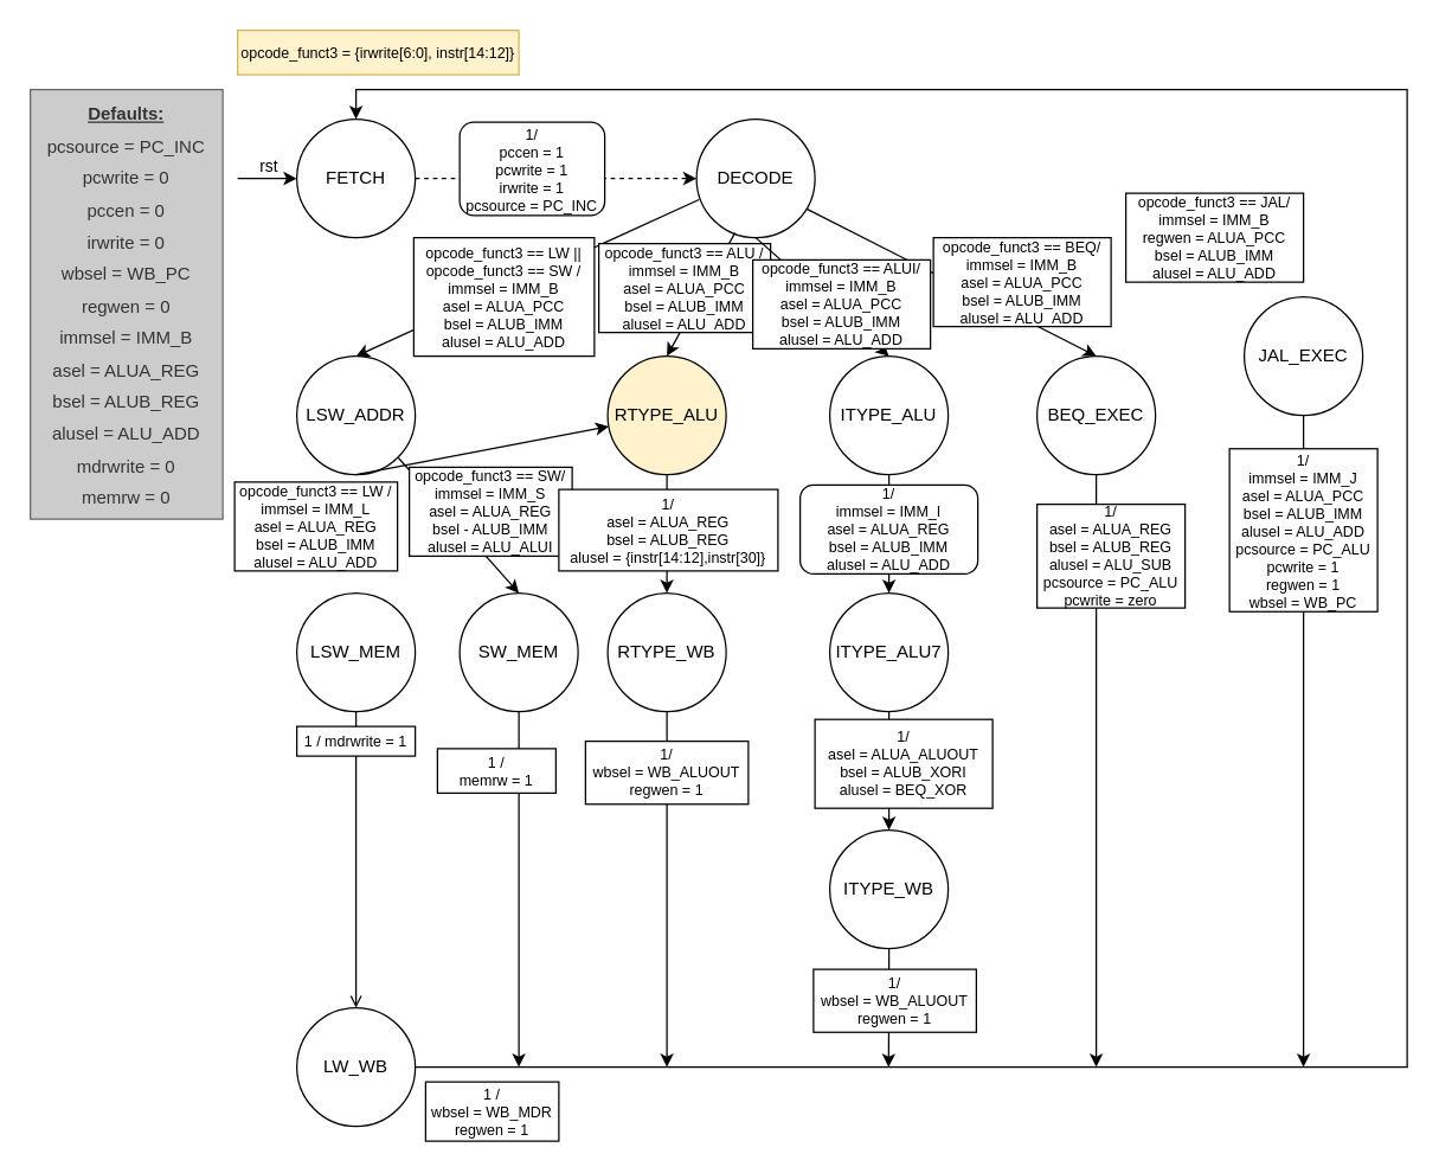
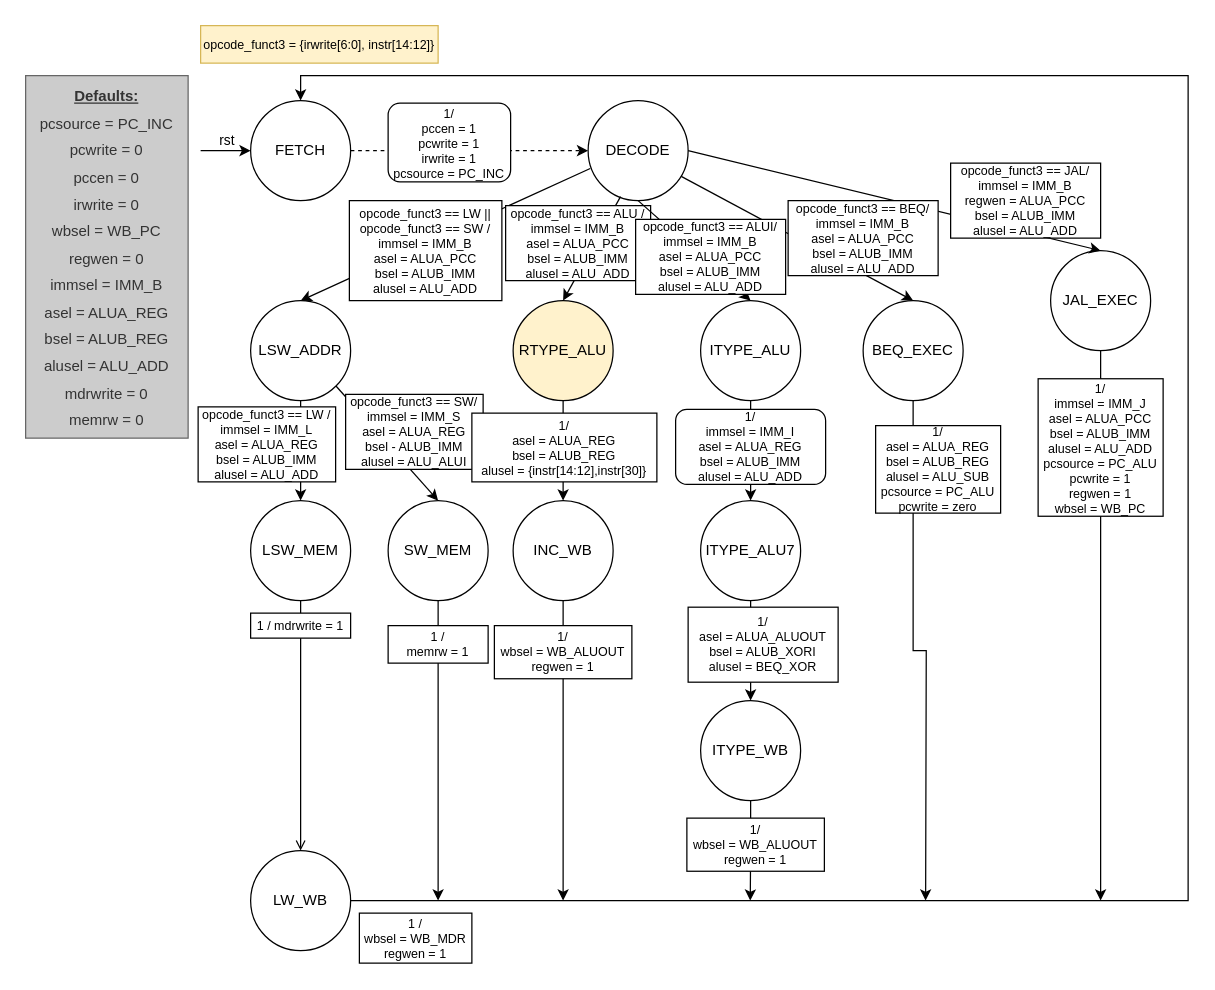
+ <mxCell id="23" value="" style="endArrow=classic;html=1;rounded=0;exitX=1;exitY=0.5;exitDx=0;exitDy=0;entryX=0.5;entryY=0;entryDx=0;entryDy=0;" edge="1" parent="1" source="5" target="11"><mxGeometry width="50" height="50" relative="1" as="geometry"><mxPoint x="670" y="130" as="sourcePoint" /><mxPoint x="720" y="80" as="targetPoint" /></mxGeometry></mxCell>
- <mxCell id="9" value="BEQ_EXEC" style="ellipse;whiteSpace=wrap;html=1;aspect=fixed;labelBackgroundColor=none;" vertex="1" parent="1"><mxGeometry x="700" y="240" width="80" height="80" as="geometry" /></mxCell>
+ <mxCell id="9" value="BEQ_EXEC" style="ellipse;whiteSpace=wrap;html=1;aspect=fixed;labelBackgroundColor=none;" vertex="1" parent="1"><mxGeometry x="690" y="240" width="80" height="80" as="geometry" /></mxCell>
- <mxCell id="24" value="" style="endArrow=classic;html=1;rounded=0;exitX=0.5;exitY=1;exitDx=0;exitDy=0;" edge="1" parent="1" source="6" target="7"><mxGeometry width="50" height="50" relative="1" as="geometry"><mxPoint x="150" y="380" as="sourcePoint" /><mxPoint x="200" y="330" as="targetPoint" /></mxGeometry></mxCell>
+ <mxCell id="24" value="" style="endArrow=classic;html=1;rounded=0;entryX=0.5;entryY=0;entryDx=0;entryDy=0;exitX=0.5;exitY=1;exitDx=0;exitDy=0;" edge="1" parent="1" source="6" target="12"><mxGeometry width="50" height="50" relative="1" as="geometry"><mxPoint x="150" y="380" as="sourcePoint" /><mxPoint x="200" y="330" as="targetPoint" /></mxGeometry></mxCell>
- <mxCell id="16" value="RTYPE_WB" style="ellipse;whiteSpace=wrap;html=1;aspect=fixed;labelBackgroundColor=none;" vertex="1" parent="1"><mxGeometry x="410" y="400" width="80" height="80" as="geometry" /></mxCell>
+ <mxCell id="16" value="INC_WB" style="ellipse;whiteSpace=wrap;html=1;aspect=fixed;labelBackgroundColor=none;" vertex="1" parent="1"><mxGeometry x="410" y="400" width="80" height="80" as="geometry" /></mxCell>
- <mxCell id="34" value="1 /&lt;br&gt;memrw = 1" style="rounded=0;whiteSpace=wrap;html=1;labelBackgroundColor=none;fontSize=10;strokeWidth=1;" vertex="1" parent="1"><mxGeometry x="295" y="505" width="80" height="30" as="geometry" /></mxCell>
+ <mxCell id="34" value="1 /&lt;br&gt;memrw = 1" style="rounded=0;whiteSpace=wrap;html=1;labelBackgroundColor=none;fontSize=10;strokeWidth=1;" vertex="1" parent="1"><mxGeometry x="310" y="500" width="80" height="30" as="geometry" /></mxCell>
